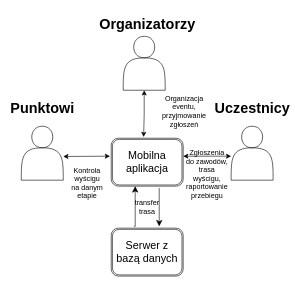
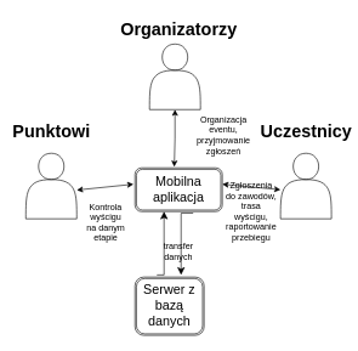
- <mxCell id="4" value="&lt;font style=&quot;font-size: 18px;&quot;&gt;Mobilna aplikacja&lt;/font&gt;" style="shape=ext;double=1;rounded=1;whiteSpace=wrap;html=1;" vertex="1" parent="1"><mxGeometry x="185" y="230" width="120" height="80" as="geometry" /></mxCell>
+ <mxCell id="4" value="&lt;font style=&quot;font-size: 18px;&quot;&gt;Mobilna aplikacja&lt;/font&gt;" style="shape=ext;double=1;rounded=1;whiteSpace=wrap;html=1;" vertex="1" parent="1"><mxGeometry x="185" y="230" width="120" height="60" as="geometry" /></mxCell>
- <mxCell id="18" value="transfer trasa" style="text;html=1;strokeColor=none;fillColor=none;align=center;verticalAlign=middle;whiteSpace=wrap;rounded=0;" vertex="1" parent="1"><mxGeometry x="215" y="330" width="60" height="30" as="geometry" /></mxCell>
+ <mxCell id="18" value="transfer danych" style="text;html=1;strokeColor=none;fillColor=none;align=center;verticalAlign=middle;whiteSpace=wrap;rounded=0;" vertex="1" parent="1"><mxGeometry x="215" y="330" width="60" height="30" as="geometry" /></mxCell>
- <mxCell id="8" value="&lt;font style=&quot;font-size: 18px;&quot;&gt;Serwer z bazą danych&lt;/font&gt;" style="shape=ext;double=1;rounded=1;whiteSpace=wrap;html=1;" vertex="1" parent="1"><mxGeometry x="185" y="380" width="120" height="80" as="geometry" /></mxCell>
+ <mxCell id="8" value="&lt;font style=&quot;font-size: 18px;&quot;&gt;Serwer z bazą danych&lt;/font&gt;" style="shape=ext;double=1;rounded=1;whiteSpace=wrap;html=1;" vertex="1" parent="1"><mxGeometry x="185" y="380" width="95" height="80" as="geometry" /></mxCell>
